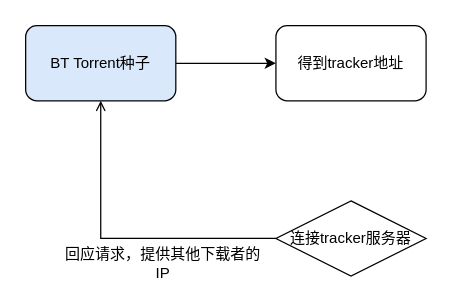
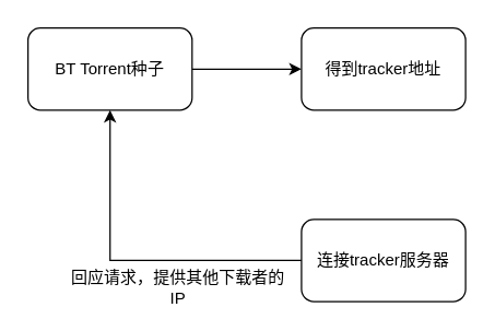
- <mxCell id="3" value="BT Torrent种子" style="rounded=1;whiteSpace=wrap;html=1;fillColor=#dae8fc;" parent="1" vertex="1"><mxGeometry x="20" y="20" width="120" height="60" as="geometry" /></mxCell>
+ <mxCell id="3" value="BT Torrent种子" style="rounded=1;whiteSpace=wrap;html=1;" parent="1" vertex="1"><mxGeometry x="20" y="20" width="120" height="60" as="geometry" /></mxCell>
- <mxCell id="5" style="edgeStyle=orthogonalEdgeStyle;rounded=0;orthogonalLoop=1;jettySize=auto;html=1;exitX=0;exitY=0.5;exitDx=0;exitDy=0;endArrow=open;" edge="1" parent="1" source="6" target="3"><mxGeometry relative="1" as="geometry" /></mxCell>
+ <mxCell id="5" style="edgeStyle=orthogonalEdgeStyle;rounded=0;orthogonalLoop=1;jettySize=auto;html=1;exitX=0;exitY=0.5;exitDx=0;exitDy=0;" edge="1" parent="1" source="6" target="3"><mxGeometry relative="1" as="geometry" /></mxCell>
- <mxCell id="6" value="连接tracker服务器" style="rhombus;whiteSpace=wrap;html=1;" vertex="1" parent="1"><mxGeometry x="220" y="160" width="120" height="60" as="geometry" /></mxCell>
+ <mxCell id="6" value="连接tracker服务器" style="rounded=1;whiteSpace=wrap;html=1;" vertex="1" parent="1"><mxGeometry x="220" y="160" width="120" height="60" as="geometry" /></mxCell>
